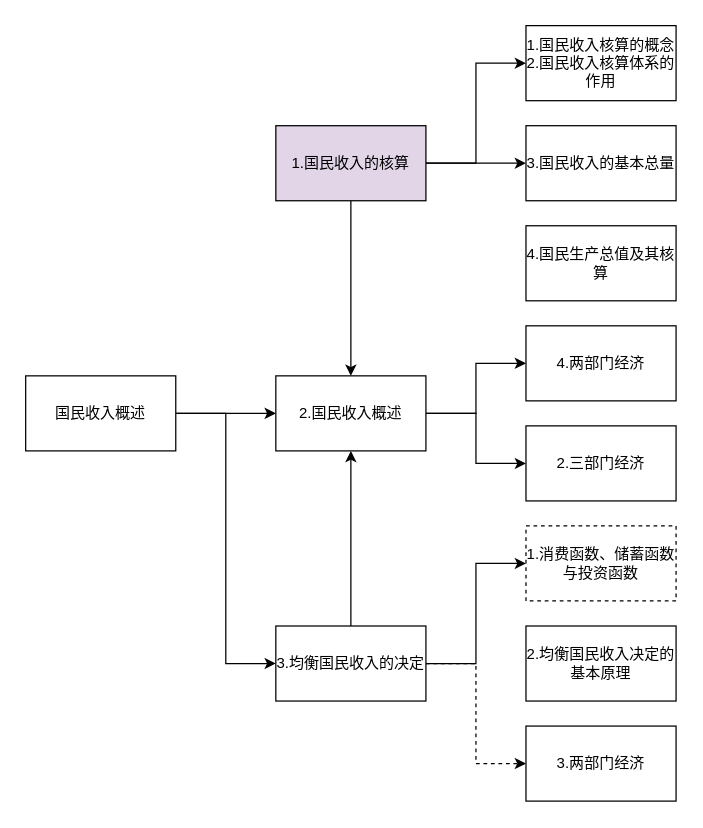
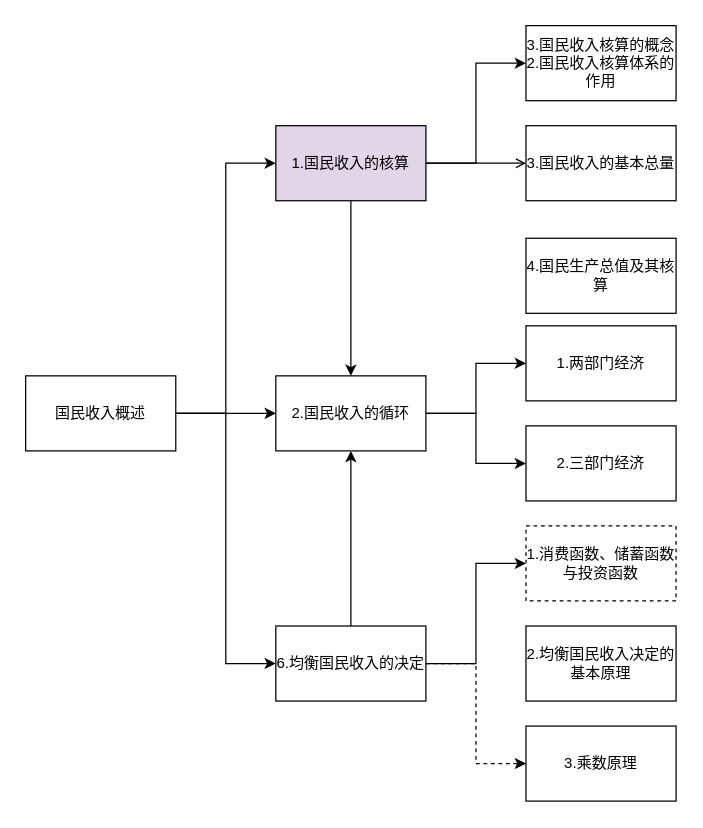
- <mxCell id="17" value="1.国民收入核算的概念&lt;br&gt;2.国民收入核算体系的作用" style="rounded=0;whiteSpace=wrap;html=1;" parent="1" vertex="1"><mxGeometry x="420" y="20" width="120" height="60" as="geometry" /></mxCell>
+ <mxCell id="17" value="3.国民收入核算的概念&lt;br&gt;2.国民收入核算体系的作用" style="rounded=0;whiteSpace=wrap;html=1;" parent="1" vertex="1"><mxGeometry x="420" y="20" width="120" height="60" as="geometry" /></mxCell>
- <mxCell id="7" style="edgeStyle=orthogonalEdgeStyle;rounded=0;orthogonalLoop=1;jettySize=auto;html=1;" parent="1" source="9" target="19" edge="1"><mxGeometry relative="1" as="geometry" /></mxCell>
+ <mxCell id="7" style="edgeStyle=orthogonalEdgeStyle;rounded=0;orthogonalLoop=1;jettySize=auto;html=1;endArrow=open;" parent="1" source="9" target="19" edge="1"><mxGeometry relative="1" as="geometry" /></mxCell>
- <mxCell id="18" value="4.国民生产总值及其核算" style="rounded=0;whiteSpace=wrap;html=1;" parent="1" vertex="1"><mxGeometry x="420" y="180" width="120" height="60" as="geometry" /></mxCell>
+ <mxCell id="18" value="4.国民生产总值及其核算" style="rounded=0;whiteSpace=wrap;html=1;" parent="1" vertex="1"><mxGeometry x="420" y="190" width="120" height="60" as="geometry" /></mxCell>
+ <mxCell id="2" value="" style="edgeStyle=orthogonalEdgeStyle;rounded=0;orthogonalLoop=1;jettySize=auto;html=1;entryX=0;entryY=0.5;entryDx=0;entryDy=0;" parent="1" source="5" target="9" edge="1"><mxGeometry relative="1" as="geometry" /></mxCell>
- <mxCell id="20" value="4.两部门经济" style="rounded=0;whiteSpace=wrap;html=1;" parent="1" vertex="1"><mxGeometry x="420" y="260" width="120" height="60" as="geometry" /></mxCell>
+ <mxCell id="20" value="1.两部门经济" style="rounded=0;whiteSpace=wrap;html=1;" parent="1" vertex="1"><mxGeometry x="420" y="260" width="120" height="60" as="geometry" /></mxCell>
- <mxCell id="16" value="2.国民收入概述" style="rounded=0;whiteSpace=wrap;html=1;" parent="1" vertex="1"><mxGeometry x="220" y="300" width="120" height="60" as="geometry" /></mxCell>
+ <mxCell id="16" value="2.国民收入的循环" style="rounded=0;whiteSpace=wrap;html=1;" parent="1" vertex="1"><mxGeometry x="220" y="300" width="120" height="60" as="geometry" /></mxCell>
- <mxCell id="13" value="3.均衡国民收入的决定" style="rounded=0;whiteSpace=wrap;html=1;" parent="1" vertex="1"><mxGeometry x="220" y="500" width="120" height="60" as="geometry" /></mxCell>
+ <mxCell id="13" value="6.均衡国民收入的决定" style="rounded=0;whiteSpace=wrap;html=1;" parent="1" vertex="1"><mxGeometry x="220" y="500" width="120" height="60" as="geometry" /></mxCell>
- <mxCell id="24" value="3.两部门经济" style="rounded=0;whiteSpace=wrap;html=1;" parent="1" vertex="1"><mxGeometry x="420" y="580" width="120" height="60" as="geometry" /></mxCell>
+ <mxCell id="24" value="3.乘数原理" style="rounded=0;whiteSpace=wrap;html=1;" parent="1" vertex="1"><mxGeometry x="420" y="580" width="120" height="60" as="geometry" /></mxCell>
